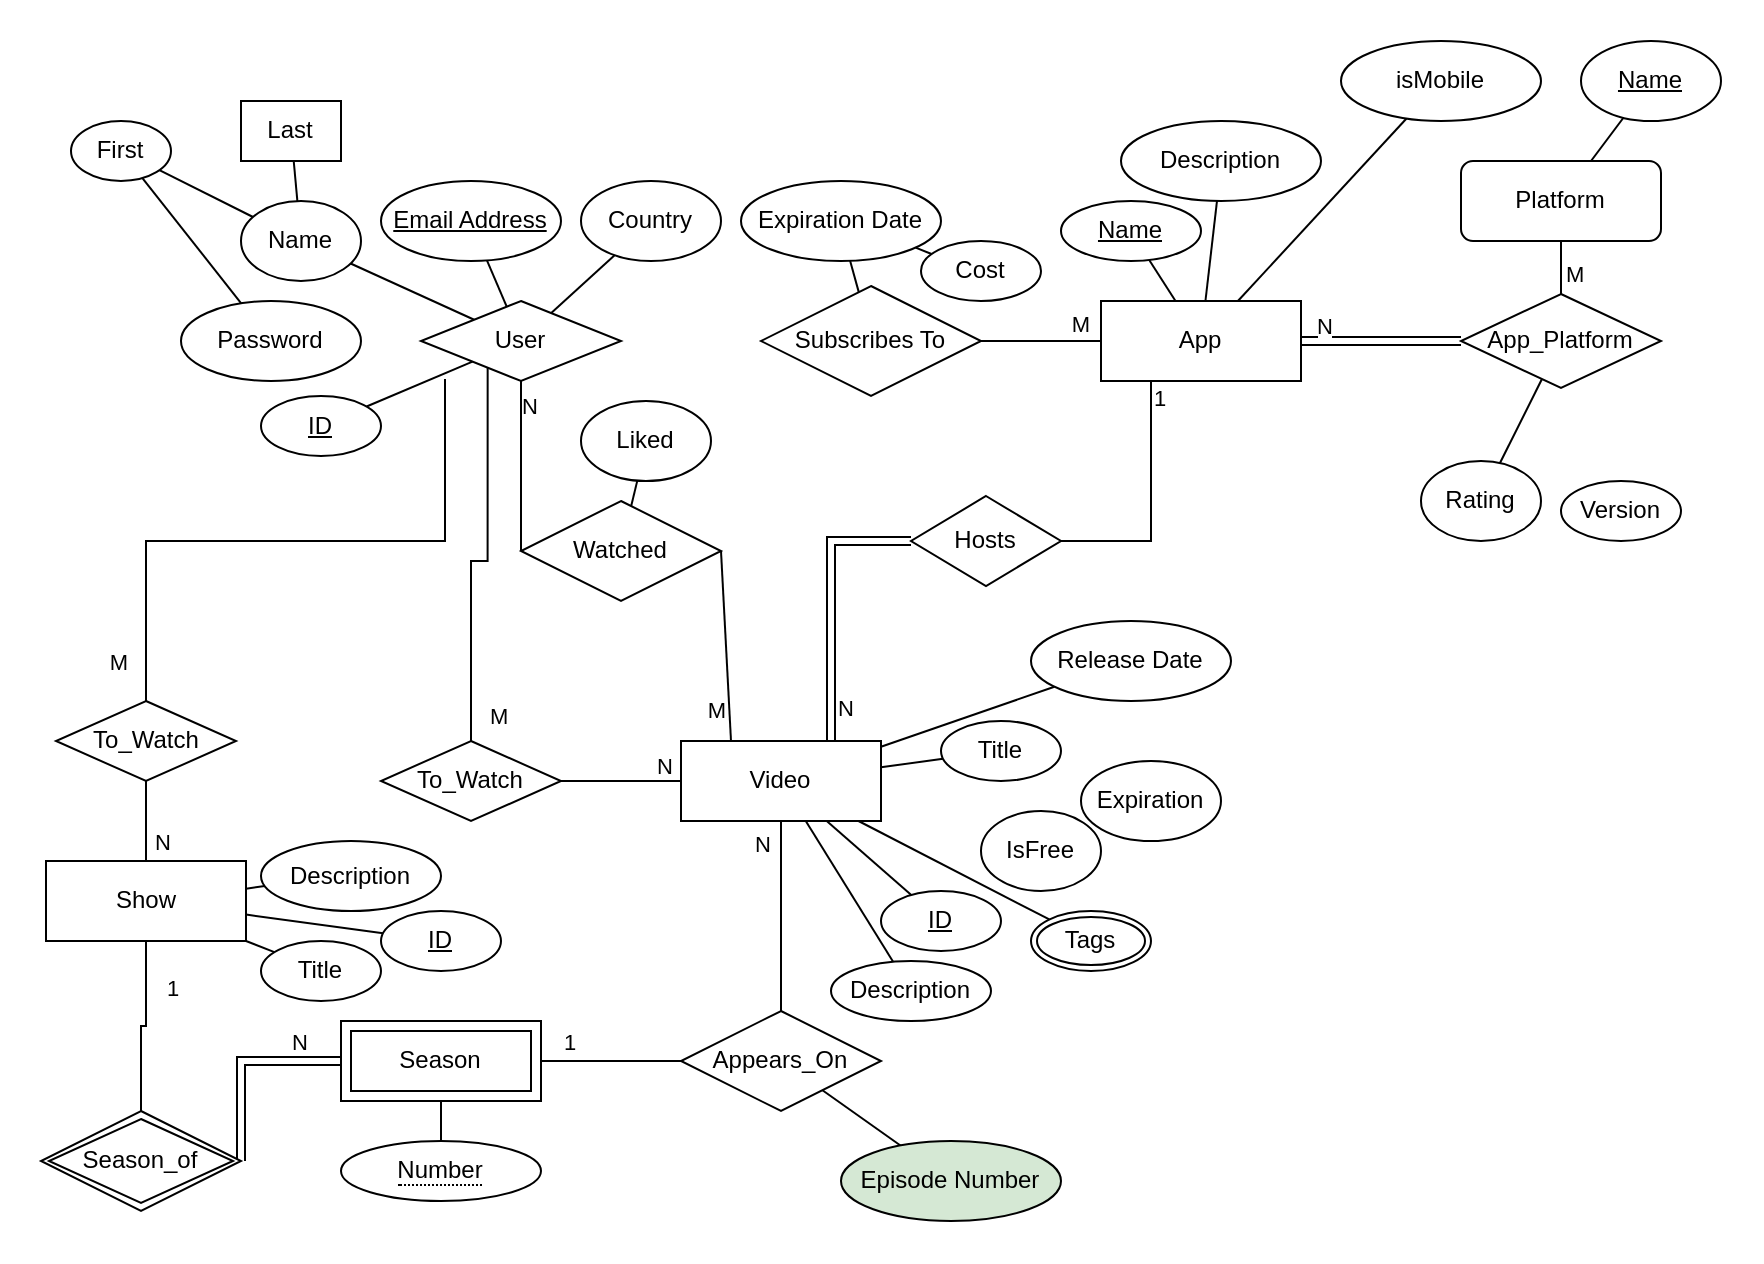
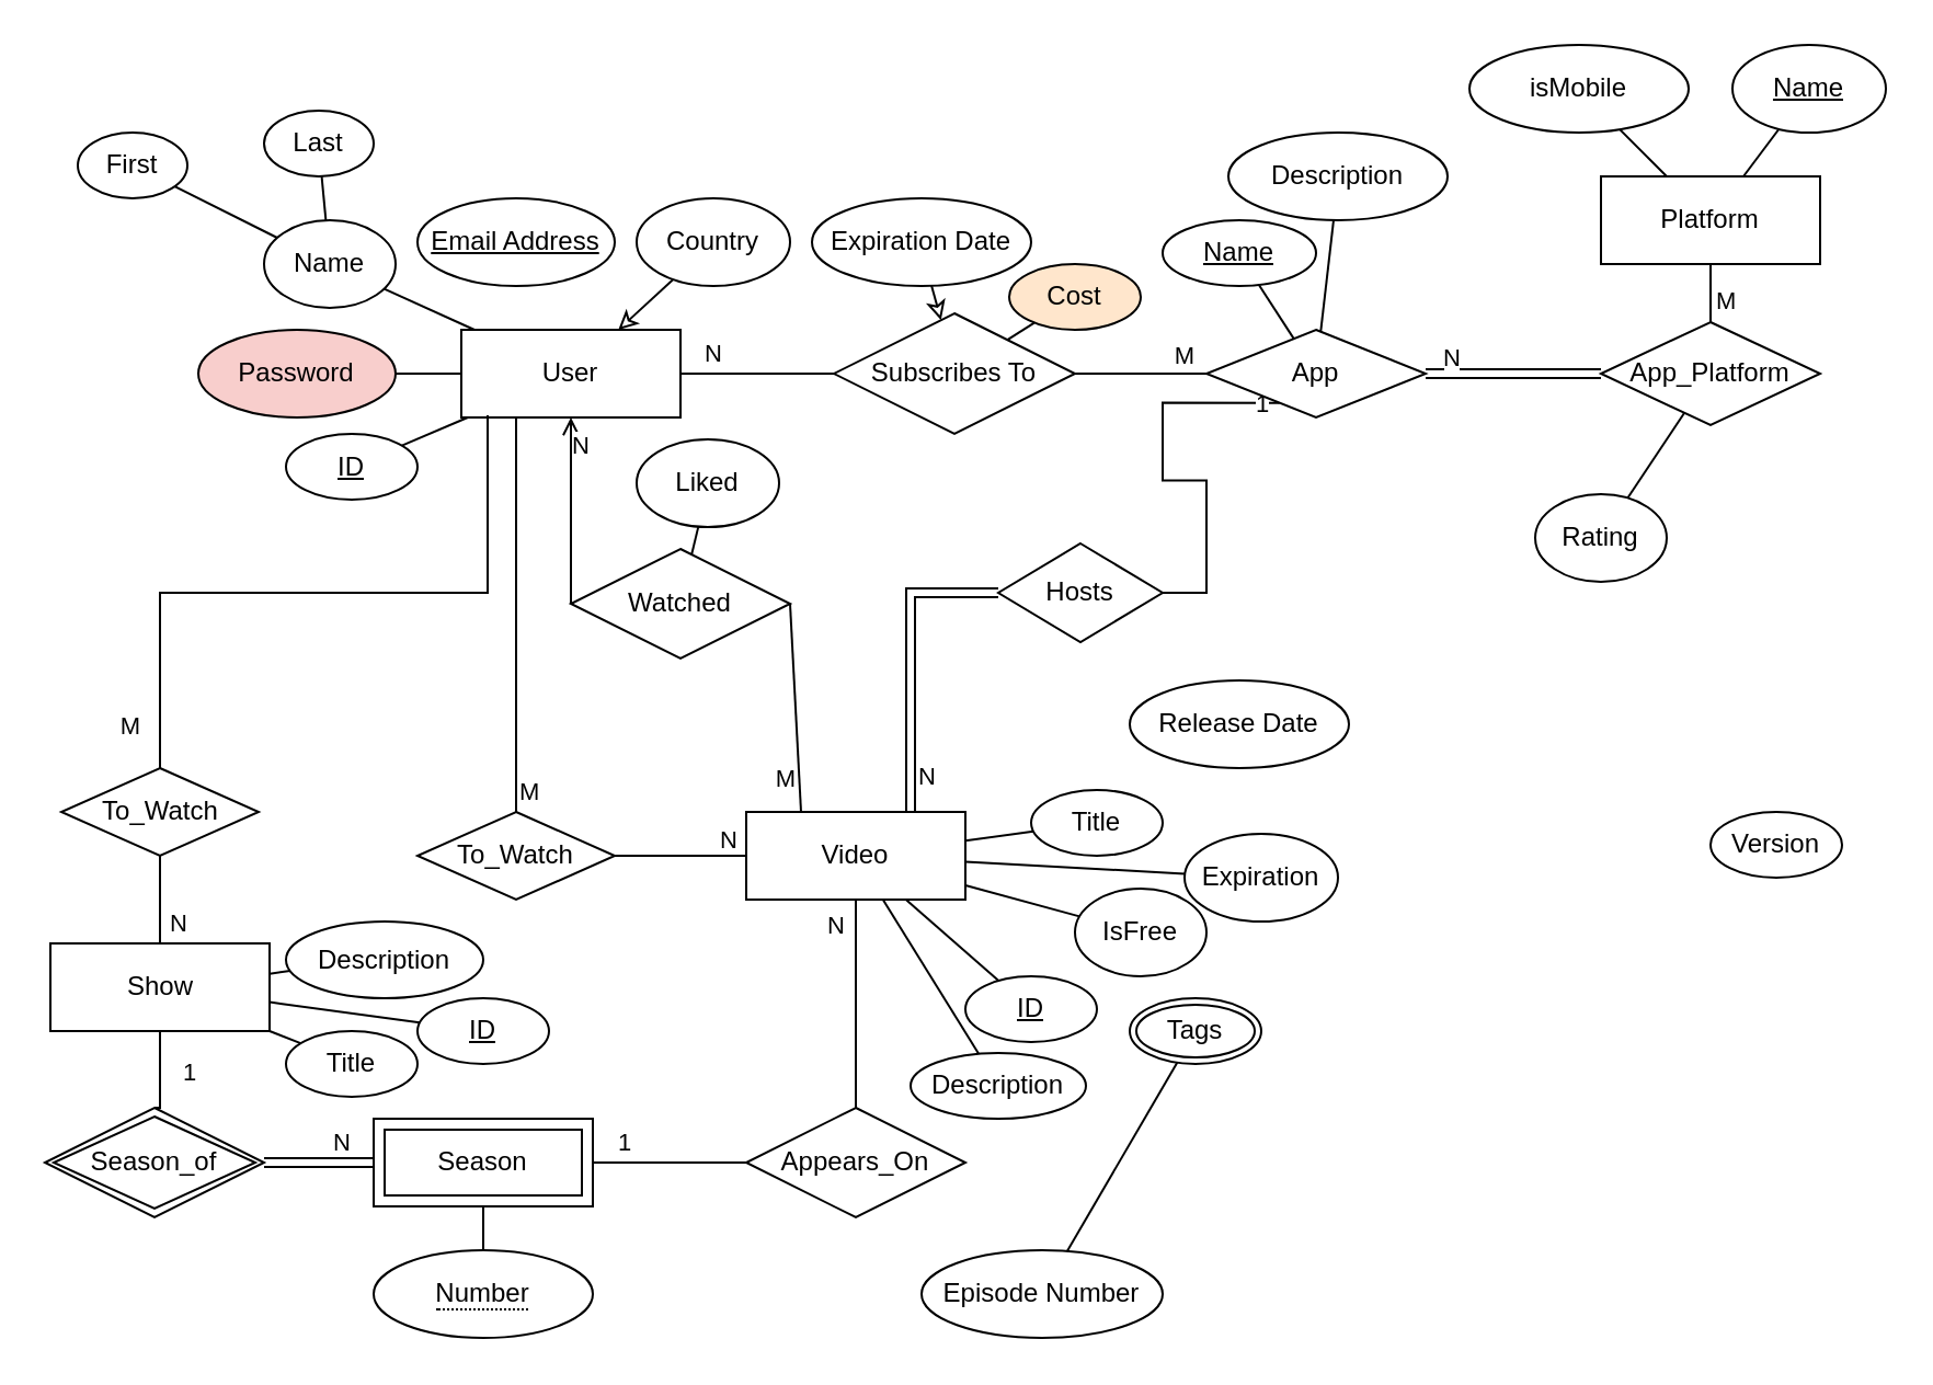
- <mxCell id="15" value="Last" style="whiteSpace=wrap;html=1;align=center;rounded=0;" parent="1" vertex="1"><mxGeometry x="120" y="50" width="50" height="30" as="geometry" /></mxCell>
+ <mxCell id="15" value="Last" style="ellipse;whiteSpace=wrap;html=1;align=center;" parent="1" vertex="1"><mxGeometry x="120" y="50" width="50" height="30" as="geometry" /></mxCell>
- <mxCell id="45" value="Platform" style="whiteSpace=wrap;html=1;align=center;rounded=1;" parent="1" vertex="1"><mxGeometry x="730" y="80" width="100" height="40" as="geometry" /></mxCell>
+ <mxCell id="45" value="Platform" style="whiteSpace=wrap;html=1;align=center;" parent="1" vertex="1"><mxGeometry x="730" y="80" width="100" height="40" as="geometry" /></mxCell>
- <mxCell id="48" style="edgeStyle=none;rounded=0;orthogonalLoop=1;jettySize=auto;html=1;endArrow=none;endFill=0;" parent="1" source="49" target="5" edge="1"><mxGeometry relative="1" as="geometry" /></mxCell>
+ <mxCell id="48" style="edgeStyle=none;rounded=0;orthogonalLoop=1;jettySize=auto;html=1;endArrow=none;endFill=0;" parent="1" source="49" target="45" edge="1"><mxGeometry relative="1" as="geometry" /></mxCell>
- <mxCell id="18" style="edgeStyle=none;rounded=0;orthogonalLoop=1;jettySize=auto;html=1;endArrow=none;endFill=0;" parent="1" source="19" target="13" edge="1"><mxGeometry relative="1" as="geometry" /></mxCell>
+ <mxCell id="18" style="edgeStyle=none;rounded=0;orthogonalLoop=1;jettySize=auto;html=1;endArrow=none;endFill=0;" parent="1" source="19" target="2" edge="1"><mxGeometry relative="1" as="geometry" /></mxCell>
- <mxCell id="36" style="edgeStyle=none;rounded=0;orthogonalLoop=1;jettySize=auto;html=1;endArrow=none;endFill=0;" parent="1" source="37" target="35" edge="1"><mxGeometry relative="1" as="geometry" /></mxCell>
+ <mxCell id="36" style="edgeStyle=none;rounded=0;orthogonalLoop=1;jettySize=auto;html=1;endArrow=none;endFill=0;" parent="1" source="37" target="31" edge="1"><mxGeometry relative="1" as="geometry" /></mxCell>
- <mxCell id="37" value="Cost" style="ellipse;whiteSpace=wrap;html=1;align=center;" parent="1" vertex="1"><mxGeometry x="460" y="120" width="60" height="30" as="geometry" /></mxCell>
+ <mxCell id="37" value="Cost" style="ellipse;whiteSpace=wrap;html=1;align=center;fillColor=#ffe6cc;" parent="1" vertex="1"><mxGeometry x="460" y="120" width="60" height="30" as="geometry" /></mxCell>
- <mxCell id="34" style="edgeStyle=none;rounded=0;orthogonalLoop=1;jettySize=auto;html=1;endArrow=none;endFill=0;" parent="1" source="35" target="31" edge="1"><mxGeometry relative="1" as="geometry" /></mxCell>
+ <mxCell id="34" style="edgeStyle=none;rounded=0;orthogonalLoop=1;jettySize=auto;html=1;endArrow=classic;endFill=0;" parent="1" source="35" target="31" edge="1"><mxGeometry relative="1" as="geometry" /></mxCell>
- <mxCell id="16" style="edgeStyle=none;rounded=0;orthogonalLoop=1;jettySize=auto;html=1;endArrow=none;endFill=0;" parent="1" source="17" target="2" edge="1"><mxGeometry relative="1" as="geometry" /></mxCell>
- <mxCell id="20" style="edgeStyle=none;rounded=0;orthogonalLoop=1;jettySize=auto;html=1;endArrow=none;endFill=0;" parent="1" source="21" target="2" edge="1"><mxGeometry relative="1" as="geometry" /></mxCell>
+ <mxCell id="20" style="edgeStyle=none;rounded=0;orthogonalLoop=1;jettySize=auto;html=1;endArrow=classic;endFill=0;" parent="1" source="21" target="2" edge="1"><mxGeometry relative="1" as="geometry" /></mxCell>
- <mxCell id="19" value="Password" style="ellipse;whiteSpace=wrap;html=1;align=center;" parent="1" vertex="1"><mxGeometry x="90" y="150" width="90" height="40" as="geometry" /></mxCell>
+ <mxCell id="19" value="Password" style="ellipse;whiteSpace=wrap;html=1;align=center;fillColor=#f8cecc;" parent="1" vertex="1"><mxGeometry x="90" y="150" width="90" height="40" as="geometry" /></mxCell>
- <mxCell id="2" value="User" style="rhombus;whiteSpace=wrap;html=1;align=center;" parent="1" vertex="1"><mxGeometry x="210" y="150" width="100" height="40" as="geometry" /></mxCell>
+ <mxCell id="2" value="User" style="whiteSpace=wrap;html=1;align=center;" parent="1" vertex="1"><mxGeometry x="210" y="150" width="100" height="40" as="geometry" /></mxCell>
+ <mxCell id="29" style="edgeStyle=none;rounded=0;orthogonalLoop=1;jettySize=auto;html=1;exitX=0;exitY=0.5;exitDx=0;exitDy=0;entryX=1;entryY=0.5;entryDx=0;entryDy=0;endArrow=none;endFill=0;" parent="1" source="31" target="2" edge="1"><mxGeometry relative="1" as="geometry" /></mxCell>
+ <mxCell id="30" value="N" style="edgeLabel;html=1;align=center;verticalAlign=bottom;resizable=0;points=[];labelPosition=center;verticalLabelPosition=top;" parent="29" vertex="1" connectable="0"><mxGeometry x="0.6" y="-1" relative="1" as="geometry"><mxPoint as="offset" /></mxGeometry></mxCell>
- <mxCell id="5" value="App" style="whiteSpace=wrap;html=1;align=center;" parent="1" vertex="1"><mxGeometry x="550" y="150" width="100" height="40" as="geometry" /></mxCell>
+ <mxCell id="5" value="App" style="rhombus;whiteSpace=wrap;html=1;align=center;" parent="1" vertex="1"><mxGeometry x="550" y="150" width="100" height="40" as="geometry" /></mxCell>
- <mxCell id="22" style="edgeStyle=none;rounded=0;orthogonalLoop=1;jettySize=auto;html=1;entryX=0.5;entryY=1;entryDx=0;entryDy=0;endArrow=none;endFill=0;exitX=0;exitY=0.5;exitDx=0;exitDy=0;" parent="1" source="26" target="2" edge="1"><mxGeometry relative="1" as="geometry" /></mxCell>
+ <mxCell id="22" style="edgeStyle=none;rounded=0;orthogonalLoop=1;jettySize=auto;html=1;entryX=0.5;entryY=1;entryDx=0;entryDy=0;endArrow=open;endFill=0;exitX=0;exitY=0.5;exitDx=0;exitDy=0;" parent="1" source="26" target="2" edge="1"><mxGeometry relative="1" as="geometry" /></mxCell>
- <mxCell id="56" value="Rating" style="ellipse;whiteSpace=wrap;html=1;align=center;" parent="1" vertex="1"><mxGeometry x="710" y="230" width="60" height="40" as="geometry" /></mxCell>
+ <mxCell id="56" value="Rating" style="ellipse;whiteSpace=wrap;html=1;align=center;" parent="1" vertex="1"><mxGeometry x="700" y="225" width="60" height="40" as="geometry" /></mxCell>
- <mxCell id="57" value="Version" style="ellipse;whiteSpace=wrap;html=1;align=center;" parent="1" vertex="1"><mxGeometry x="780" y="240" width="60" height="30" as="geometry" /></mxCell>
+ <mxCell id="57" value="Version" style="ellipse;whiteSpace=wrap;html=1;align=center;" parent="1" vertex="1"><mxGeometry x="780" y="370" width="60" height="30" as="geometry" /></mxCell>
- <mxCell id="61" style="edgeStyle=none;rounded=0;orthogonalLoop=1;jettySize=auto;html=1;endArrow=none;endFill=0;" parent="1" source="62" target="8" edge="1"><mxGeometry relative="1" as="geometry" /></mxCell>
+ <mxCell id="85" style="edgeStyle=none;rounded=0;orthogonalLoop=1;jettySize=auto;html=1;endArrow=none;endFill=0;" parent="1" source="86" target="8" edge="1"><mxGeometry relative="1" as="geometry" /></mxCell>
+ <mxCell id="65" style="edgeStyle=none;rounded=0;orthogonalLoop=1;jettySize=auto;html=1;endArrow=none;endFill=0;" parent="1" source="66" target="8" edge="1"><mxGeometry relative="1" as="geometry" /></mxCell>
- <mxCell id="63" style="edgeStyle=none;rounded=0;orthogonalLoop=1;jettySize=auto;html=1;endArrow=none;endFill=0;" parent="1" source="64" target="8" edge="1"><mxGeometry relative="1" as="geometry" /></mxCell>
+ <mxCell id="63" style="edgeStyle=none;rounded=0;orthogonalLoop=1;jettySize=auto;html=1;endArrow=none;endFill=0;" parent="1" source="64" target="96" edge="1"><mxGeometry relative="1" as="geometry" /></mxCell>
- <mxCell id="95" style="edgeStyle=none;rounded=0;orthogonalLoop=1;jettySize=auto;html=1;endArrow=none;endFill=0;" parent="1" source="96" target="84" edge="1"><mxGeometry relative="1" as="geometry" /></mxCell>
- <mxCell id="79" value="Season_of" style="shape=rhombus;double=1;perimeter=rhombusPerimeter;whiteSpace=wrap;html=1;align=center;" parent="1" vertex="1"><mxGeometry x="20" y="555" width="100" height="50" as="geometry" /></mxCell>
+ <mxCell id="79" value="Season_of" style="shape=rhombus;double=1;perimeter=rhombusPerimeter;whiteSpace=wrap;html=1;align=center;" parent="1" vertex="1"><mxGeometry x="20" y="505" width="100" height="50" as="geometry" /></mxCell>
- <mxCell id="81" value="&lt;span style=&quot;border-bottom: 1px dotted&quot;&gt;Number&lt;/span&gt;" style="ellipse;whiteSpace=wrap;html=1;align=center;" parent="1" vertex="1"><mxGeometry x="170" y="570" width="100" height="30" as="geometry" /></mxCell>
+ <mxCell id="81" value="&lt;span style=&quot;border-bottom: 1px dotted&quot;&gt;Number&lt;/span&gt;" style="ellipse;whiteSpace=wrap;html=1;align=center;" parent="1" vertex="1"><mxGeometry x="170" y="570" width="100" height="40" as="geometry" /></mxCell>
- <mxCell id="96" value="Episode Number" style="ellipse;whiteSpace=wrap;html=1;align=center;fillColor=#d5e8d4;" parent="1" vertex="1"><mxGeometry x="420" y="570" width="110" height="40" as="geometry" /></mxCell>
+ <mxCell id="96" value="Episode Number" style="ellipse;whiteSpace=wrap;html=1;align=center;" parent="1" vertex="1"><mxGeometry x="420" y="570" width="110" height="40" as="geometry" /></mxCell>
